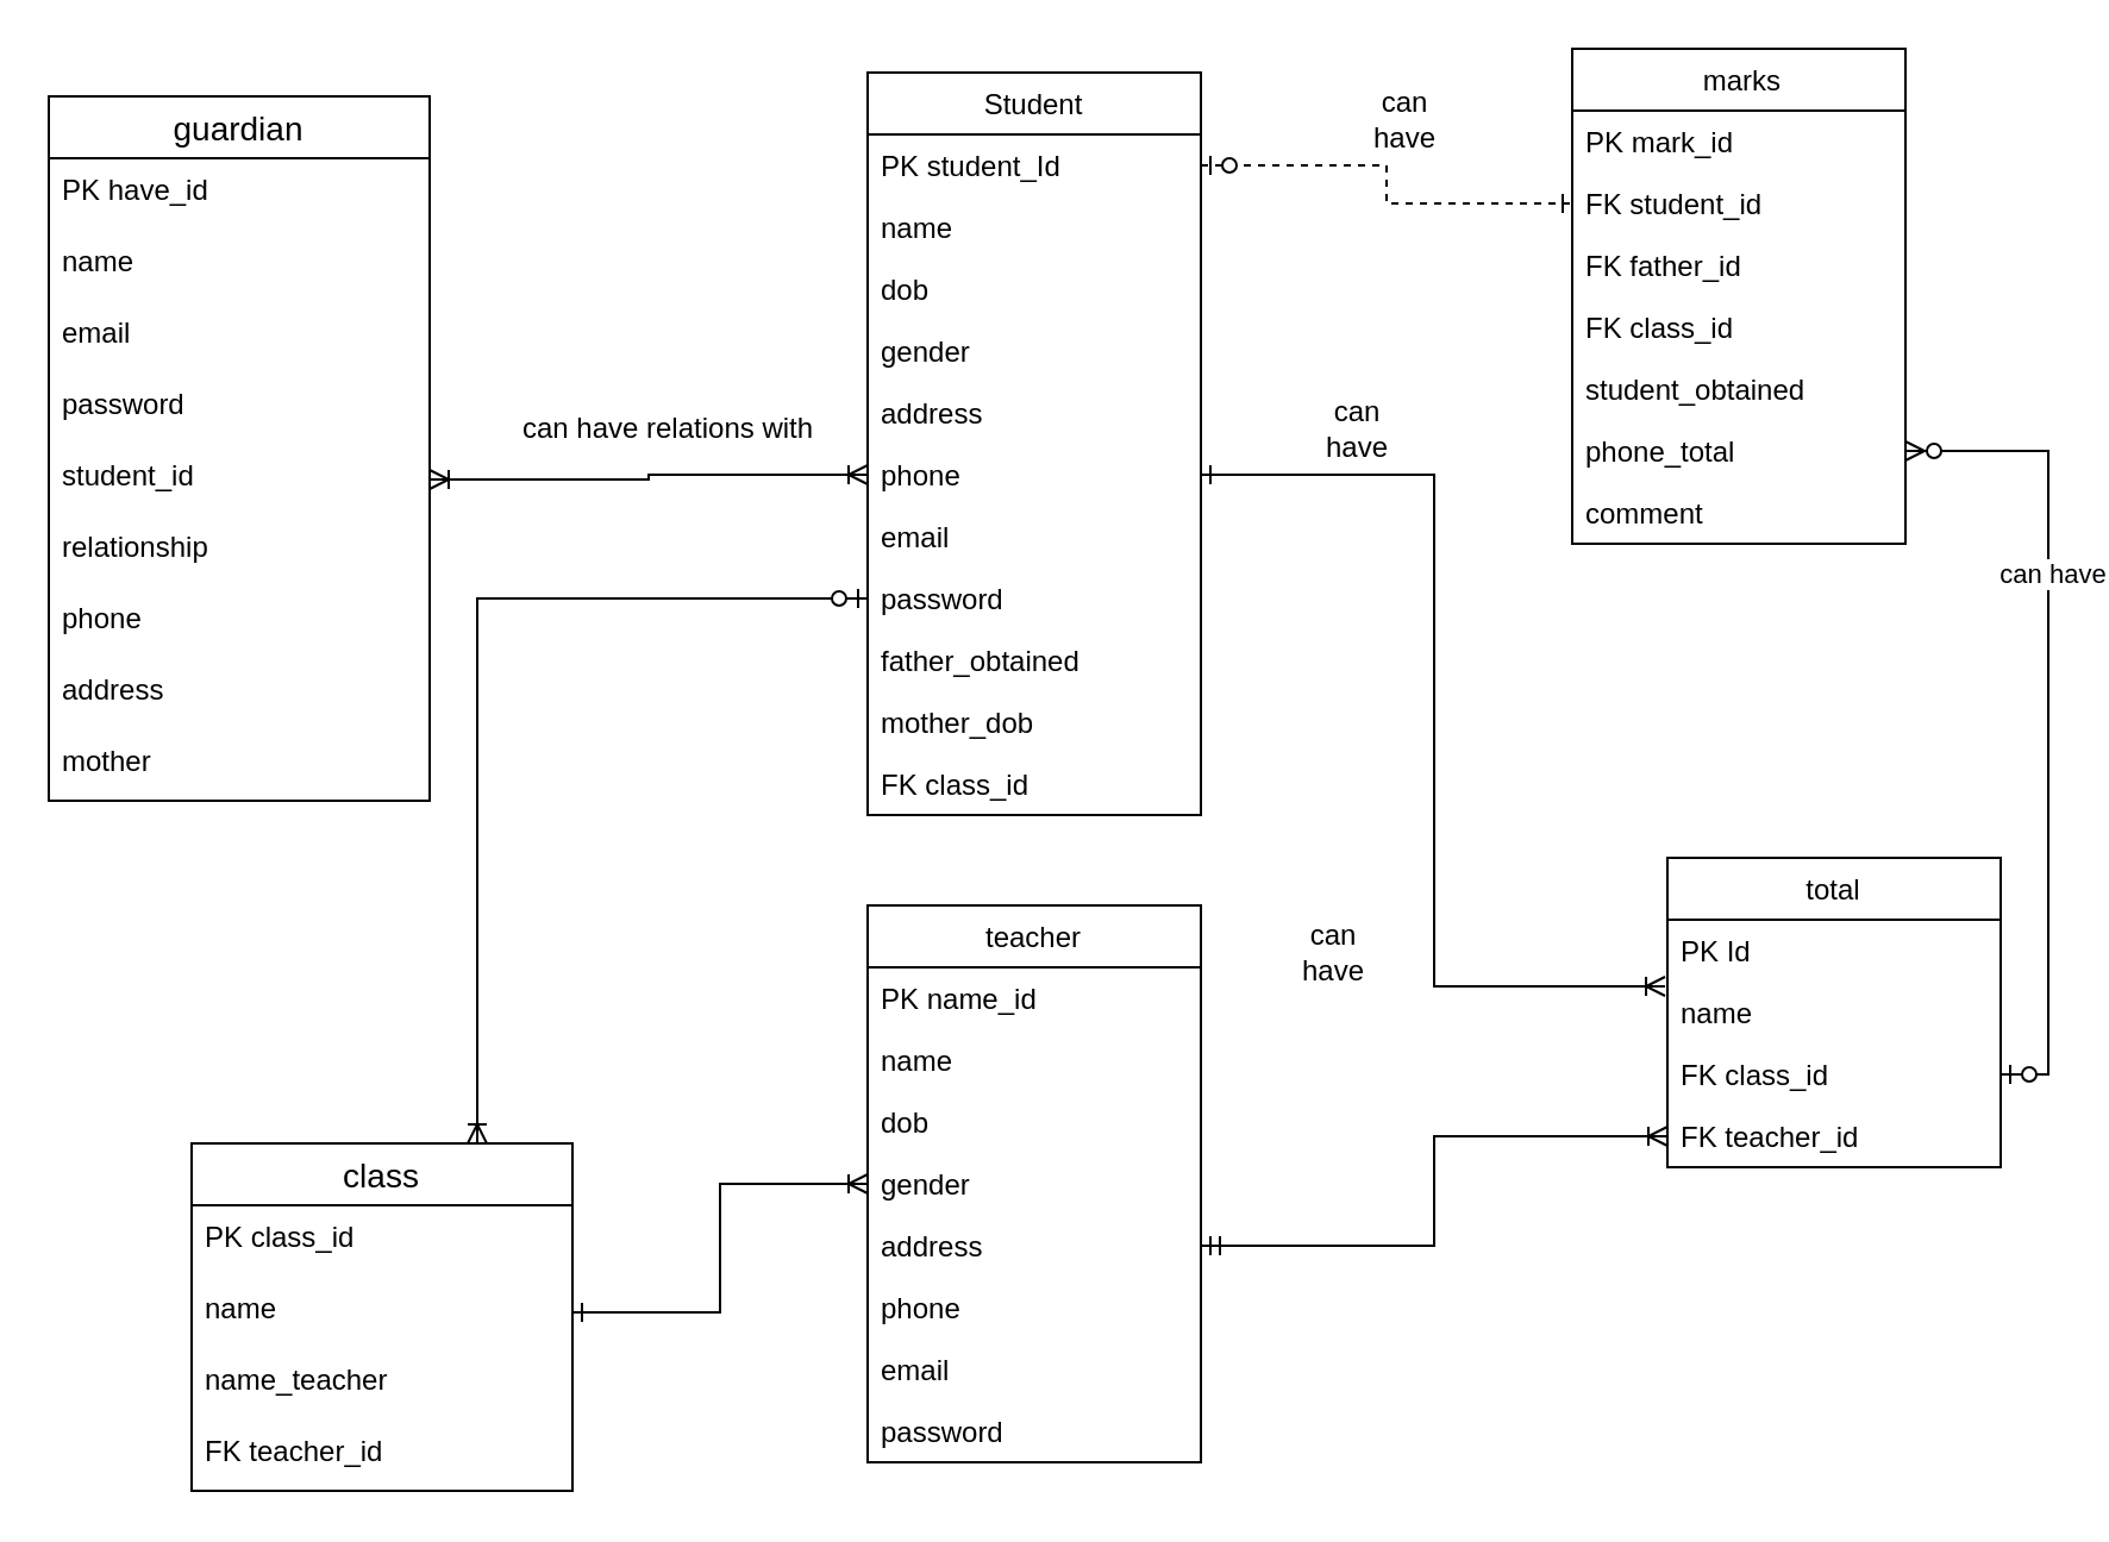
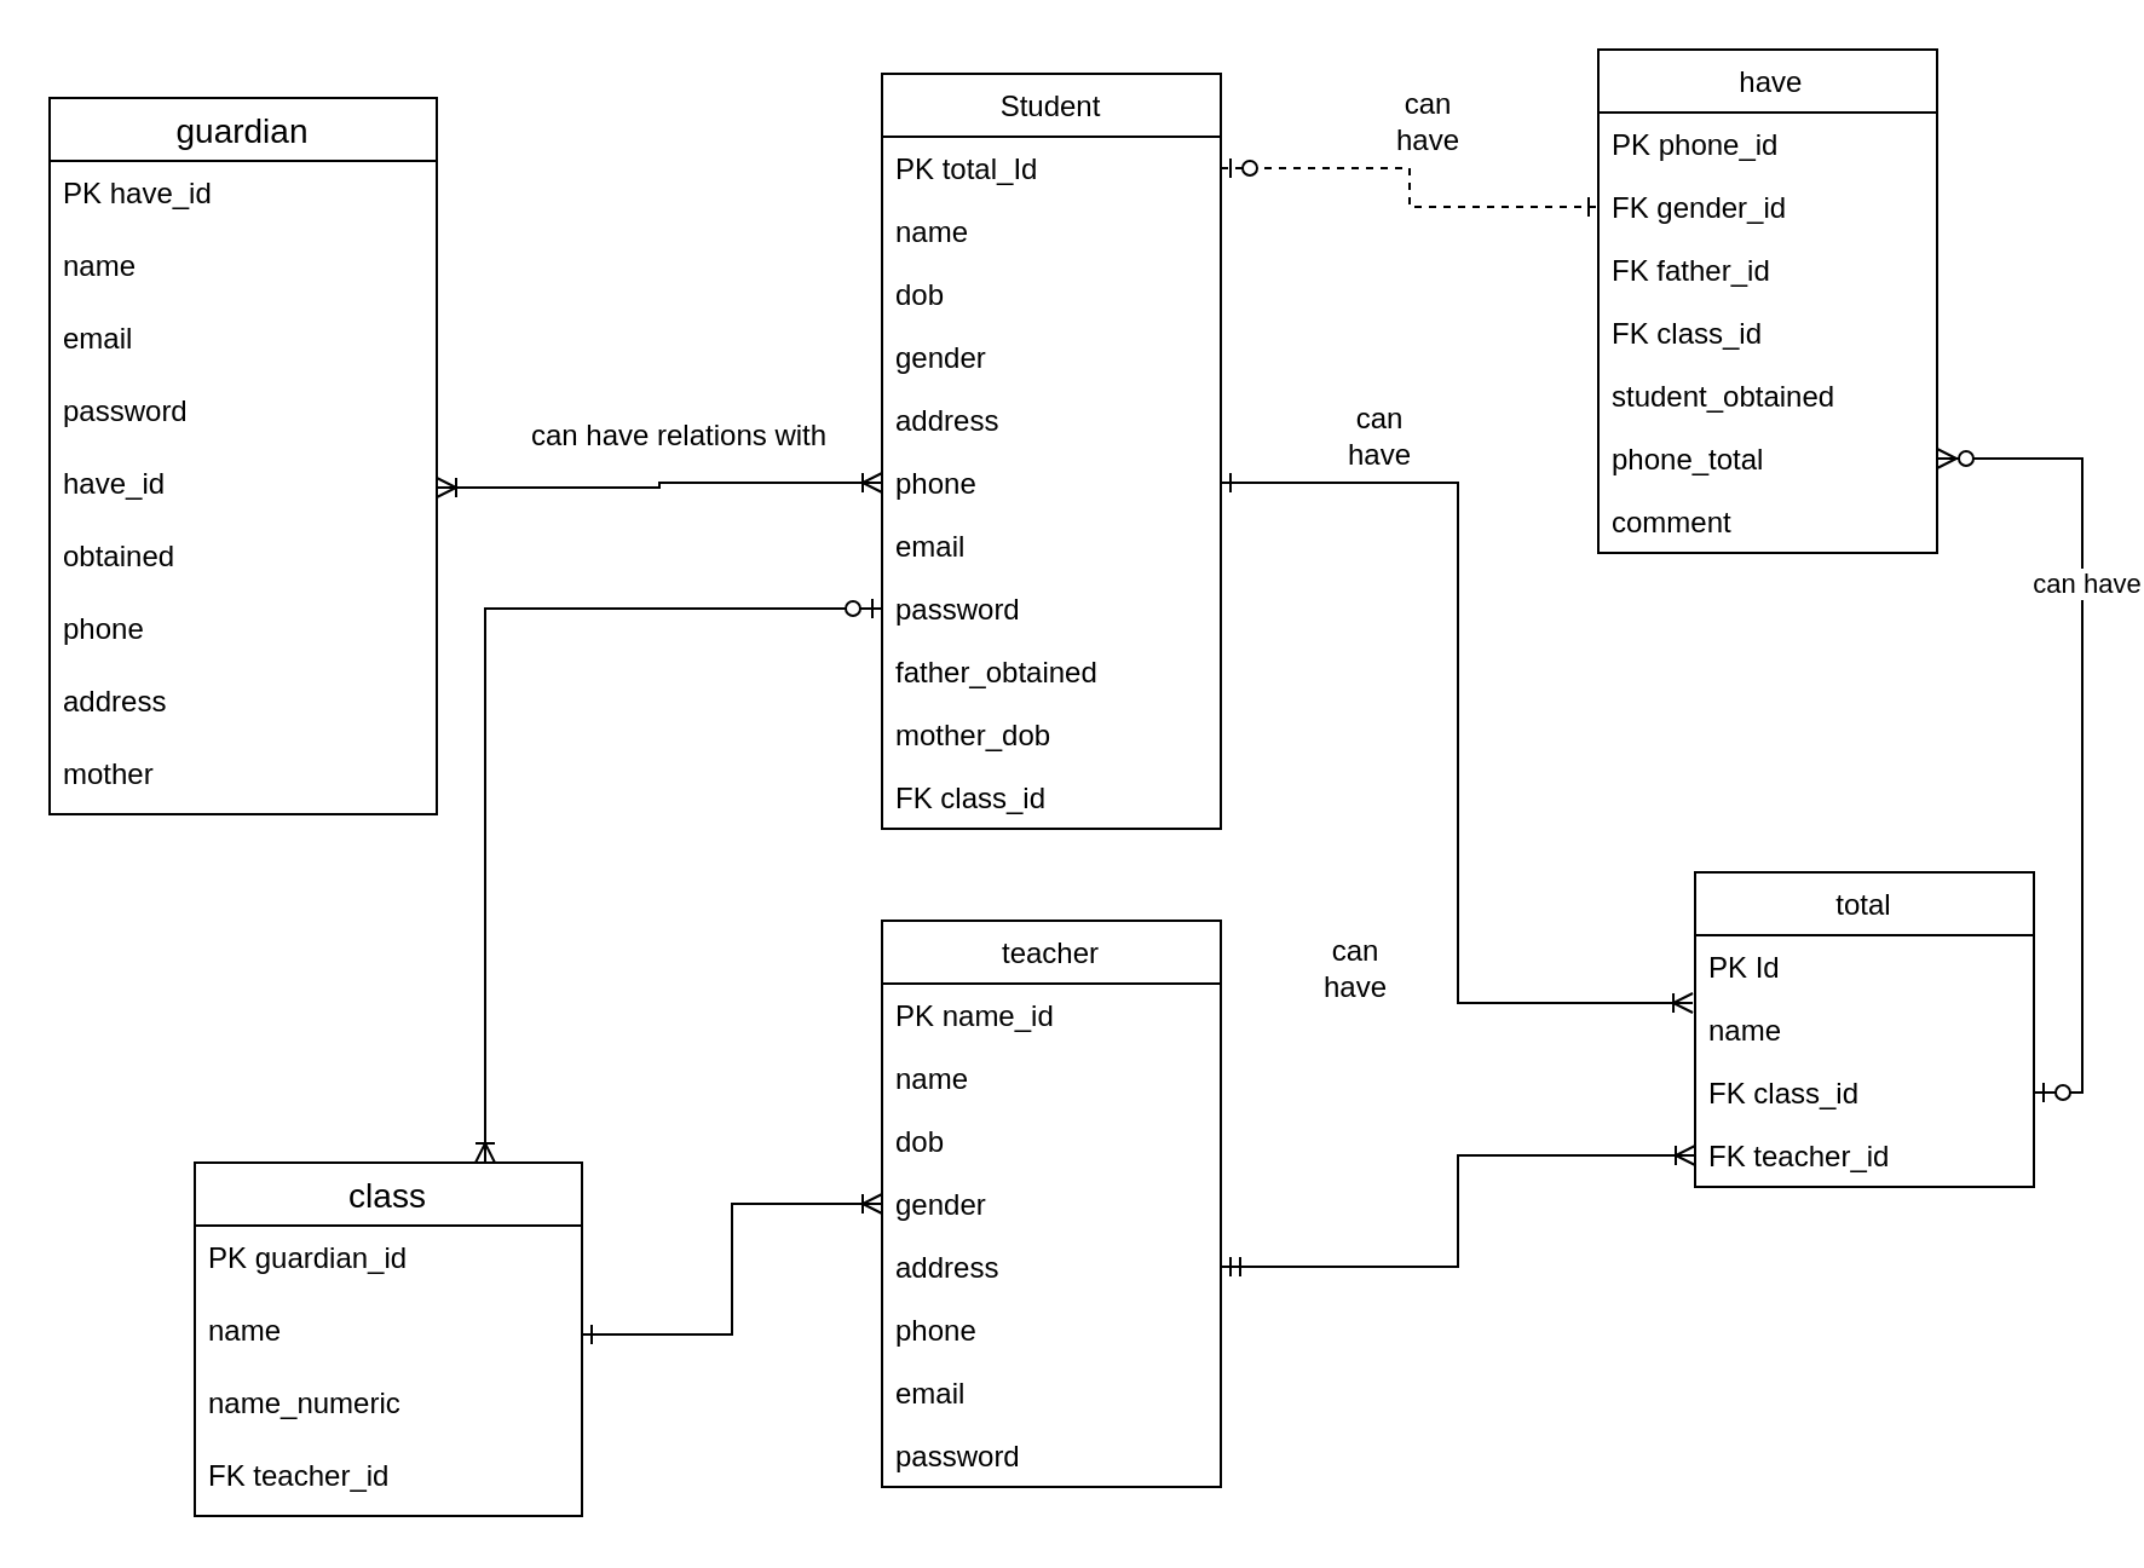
- <mxCell id="28" value=" marks" style="swimlane;fontStyle=0;childLayout=stackLayout;horizontal=1;startSize=26;fillColor=none;horizontalStack=0;resizeParent=1;resizeParentMax=0;resizeLast=0;collapsible=1;marginBottom=0;" parent="1" vertex="1"><mxGeometry x="660" y="20" width="140" height="208" as="geometry" /></mxCell>
+ <mxCell id="28" value=" have" style="swimlane;fontStyle=0;childLayout=stackLayout;horizontal=1;startSize=26;fillColor=none;horizontalStack=0;resizeParent=1;resizeParentMax=0;resizeLast=0;collapsible=1;marginBottom=0;" parent="1" vertex="1"><mxGeometry x="660" y="20" width="140" height="208" as="geometry" /></mxCell>
- <mxCell id="29" value="PK mark_id" style="text;strokeColor=none;fillColor=none;align=left;verticalAlign=top;spacingLeft=4;spacingRight=4;overflow=hidden;rotatable=0;points=[[0,0.5],[1,0.5]];portConstraint=eastwest;" parent="28" vertex="1"><mxGeometry y="26" width="140" height="26" as="geometry" /></mxCell>
+ <mxCell id="29" value="PK phone_id" style="text;strokeColor=none;fillColor=none;align=left;verticalAlign=top;spacingLeft=4;spacingRight=4;overflow=hidden;rotatable=0;points=[[0,0.5],[1,0.5]];portConstraint=eastwest;" parent="28" vertex="1"><mxGeometry y="26" width="140" height="26" as="geometry" /></mxCell>
- <mxCell id="3" value="PK student_Id" style="text;strokeColor=none;fillColor=none;align=left;verticalAlign=top;spacingLeft=4;spacingRight=4;overflow=hidden;rotatable=0;points=[[0,0.5],[1,0.5]];portConstraint=eastwest;" parent="2" vertex="1"><mxGeometry y="26" width="140" height="26" as="geometry" /></mxCell>
+ <mxCell id="3" value="PK total_Id" style="text;strokeColor=none;fillColor=none;align=left;verticalAlign=top;spacingLeft=4;spacingRight=4;overflow=hidden;rotatable=0;points=[[0,0.5],[1,0.5]];portConstraint=eastwest;" parent="2" vertex="1"><mxGeometry y="26" width="140" height="26" as="geometry" /></mxCell>
- <mxCell id="30" value="FK student_id" style="text;strokeColor=none;fillColor=none;align=left;verticalAlign=top;spacingLeft=4;spacingRight=4;overflow=hidden;rotatable=0;points=[[0,0.5],[1,0.5]];portConstraint=eastwest;" parent="28" vertex="1"><mxGeometry y="52" width="140" height="26" as="geometry" /></mxCell>
+ <mxCell id="30" value="FK gender_id" style="text;strokeColor=none;fillColor=none;align=left;verticalAlign=top;spacingLeft=4;spacingRight=4;overflow=hidden;rotatable=0;points=[[0,0.5],[1,0.5]];portConstraint=eastwest;" parent="28" vertex="1"><mxGeometry y="52" width="140" height="26" as="geometry" /></mxCell>
- <mxCell id="47" value="student_id" style="text;strokeColor=none;fillColor=none;spacingLeft=4;spacingRight=4;overflow=hidden;rotatable=0;points=[[0,0.5],[1,0.5]];portConstraint=eastwest;fontSize=12;" parent="42" vertex="1"><mxGeometry y="146" width="160" height="30" as="geometry" /></mxCell>
+ <mxCell id="47" value="have_id" style="text;strokeColor=none;fillColor=none;spacingLeft=4;spacingRight=4;overflow=hidden;rotatable=0;points=[[0,0.5],[1,0.5]];portConstraint=eastwest;fontSize=12;" parent="42" vertex="1"><mxGeometry y="146" width="160" height="30" as="geometry" /></mxCell>
- <mxCell id="48" value="relationship" style="text;strokeColor=none;fillColor=none;spacingLeft=4;spacingRight=4;overflow=hidden;rotatable=0;points=[[0,0.5],[1,0.5]];portConstraint=eastwest;fontSize=12;" parent="42" vertex="1"><mxGeometry y="176" width="160" height="30" as="geometry" /></mxCell>
+ <mxCell id="48" value="obtained" style="text;strokeColor=none;fillColor=none;spacingLeft=4;spacingRight=4;overflow=hidden;rotatable=0;points=[[0,0.5],[1,0.5]];portConstraint=eastwest;fontSize=12;" parent="42" vertex="1"><mxGeometry y="176" width="160" height="30" as="geometry" /></mxCell>
- <mxCell id="55" value="PK class_id" style="text;strokeColor=none;fillColor=none;spacingLeft=4;spacingRight=4;overflow=hidden;rotatable=0;points=[[0,0.5],[1,0.5]];portConstraint=eastwest;fontSize=12;" parent="54" vertex="1"><mxGeometry y="26" width="160" height="30" as="geometry" /></mxCell>
+ <mxCell id="55" value="PK guardian_id" style="text;strokeColor=none;fillColor=none;spacingLeft=4;spacingRight=4;overflow=hidden;rotatable=0;points=[[0,0.5],[1,0.5]];portConstraint=eastwest;fontSize=12;" parent="54" vertex="1"><mxGeometry y="26" width="160" height="30" as="geometry" /></mxCell>
- <mxCell id="57" value="name_teacher" style="text;strokeColor=none;fillColor=none;spacingLeft=4;spacingRight=4;overflow=hidden;rotatable=0;points=[[0,0.5],[1,0.5]];portConstraint=eastwest;fontSize=12;" parent="54" vertex="1"><mxGeometry y="86" width="160" height="30" as="geometry" /></mxCell>
+ <mxCell id="57" value="name_numeric" style="text;strokeColor=none;fillColor=none;spacingLeft=4;spacingRight=4;overflow=hidden;rotatable=0;points=[[0,0.5],[1,0.5]];portConstraint=eastwest;fontSize=12;" parent="54" vertex="1"><mxGeometry y="86" width="160" height="30" as="geometry" /></mxCell>
